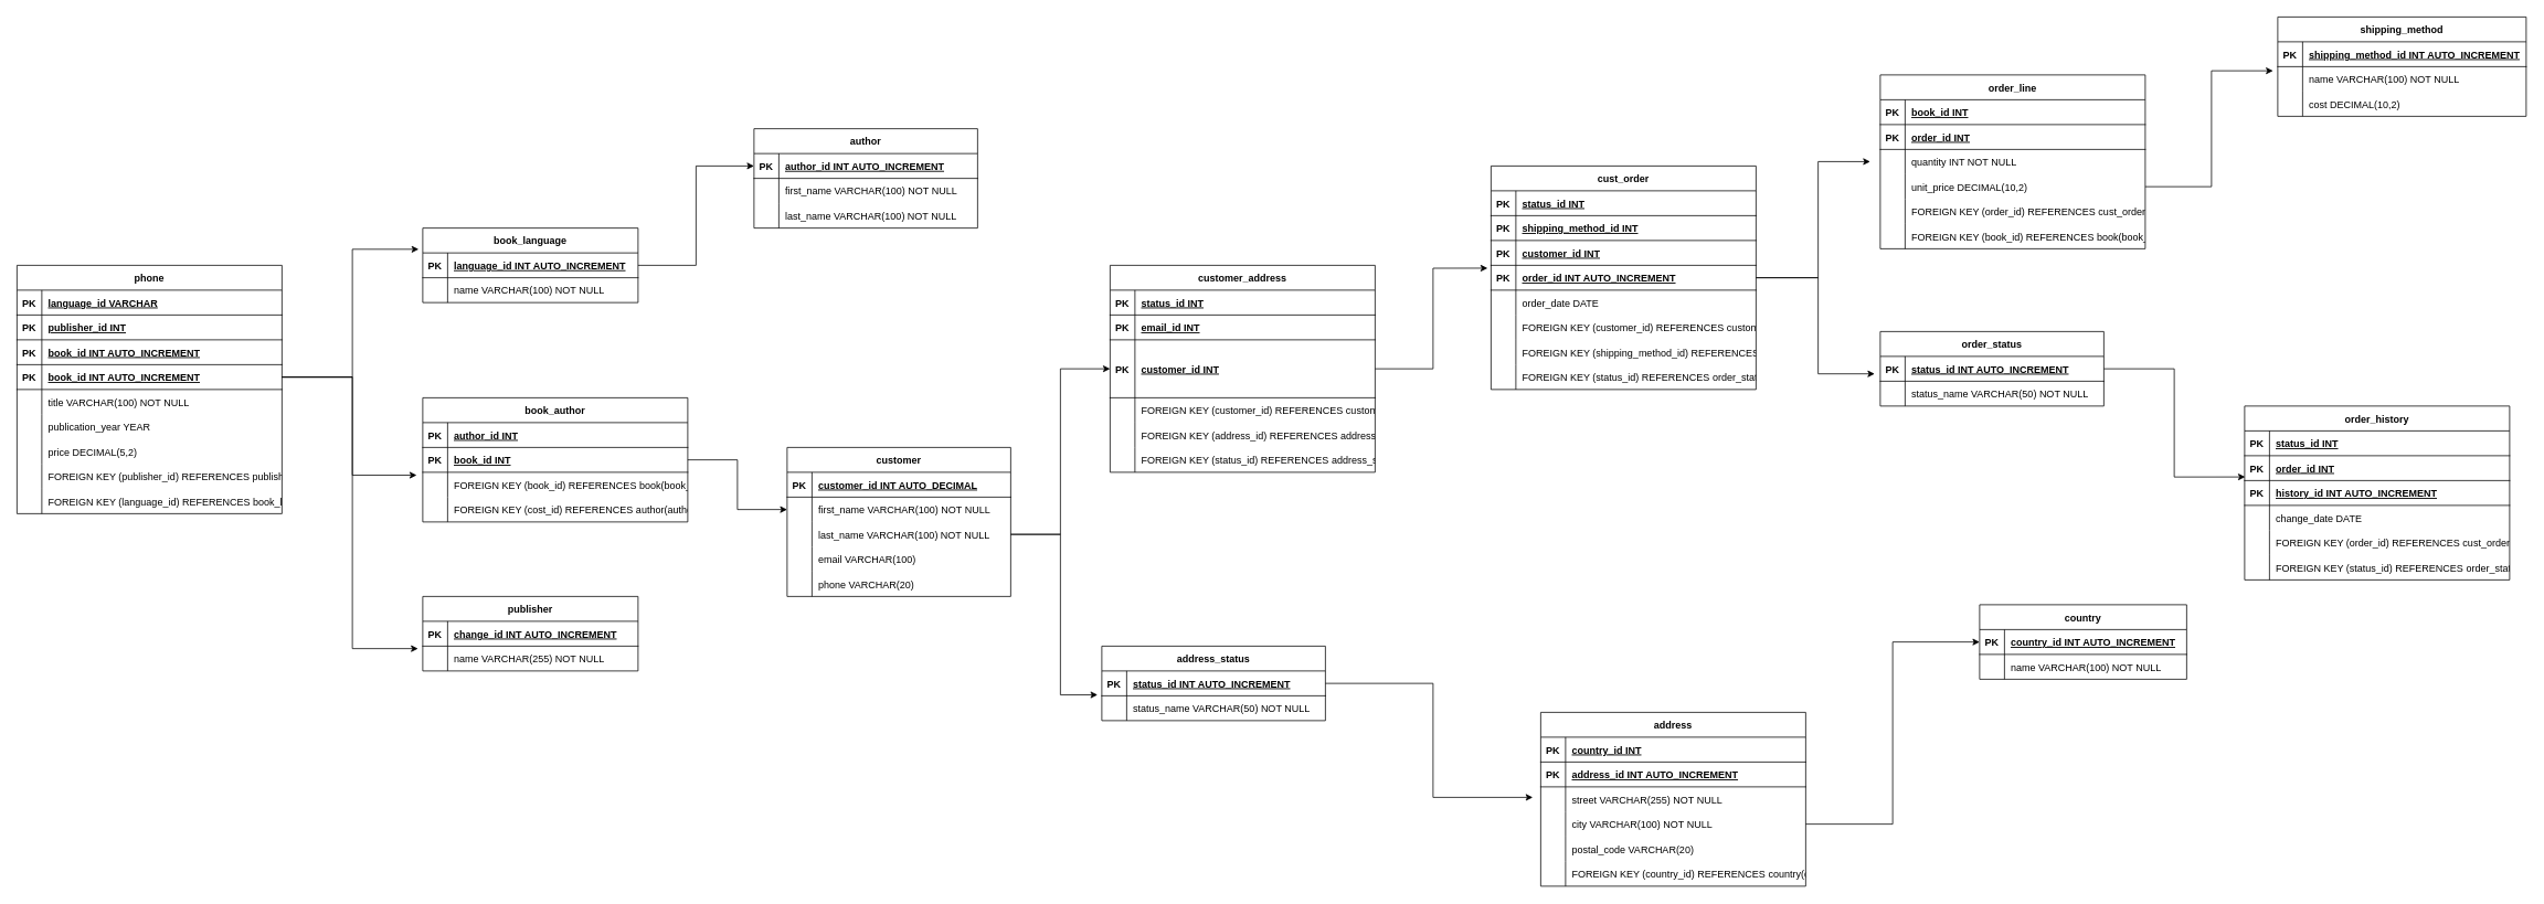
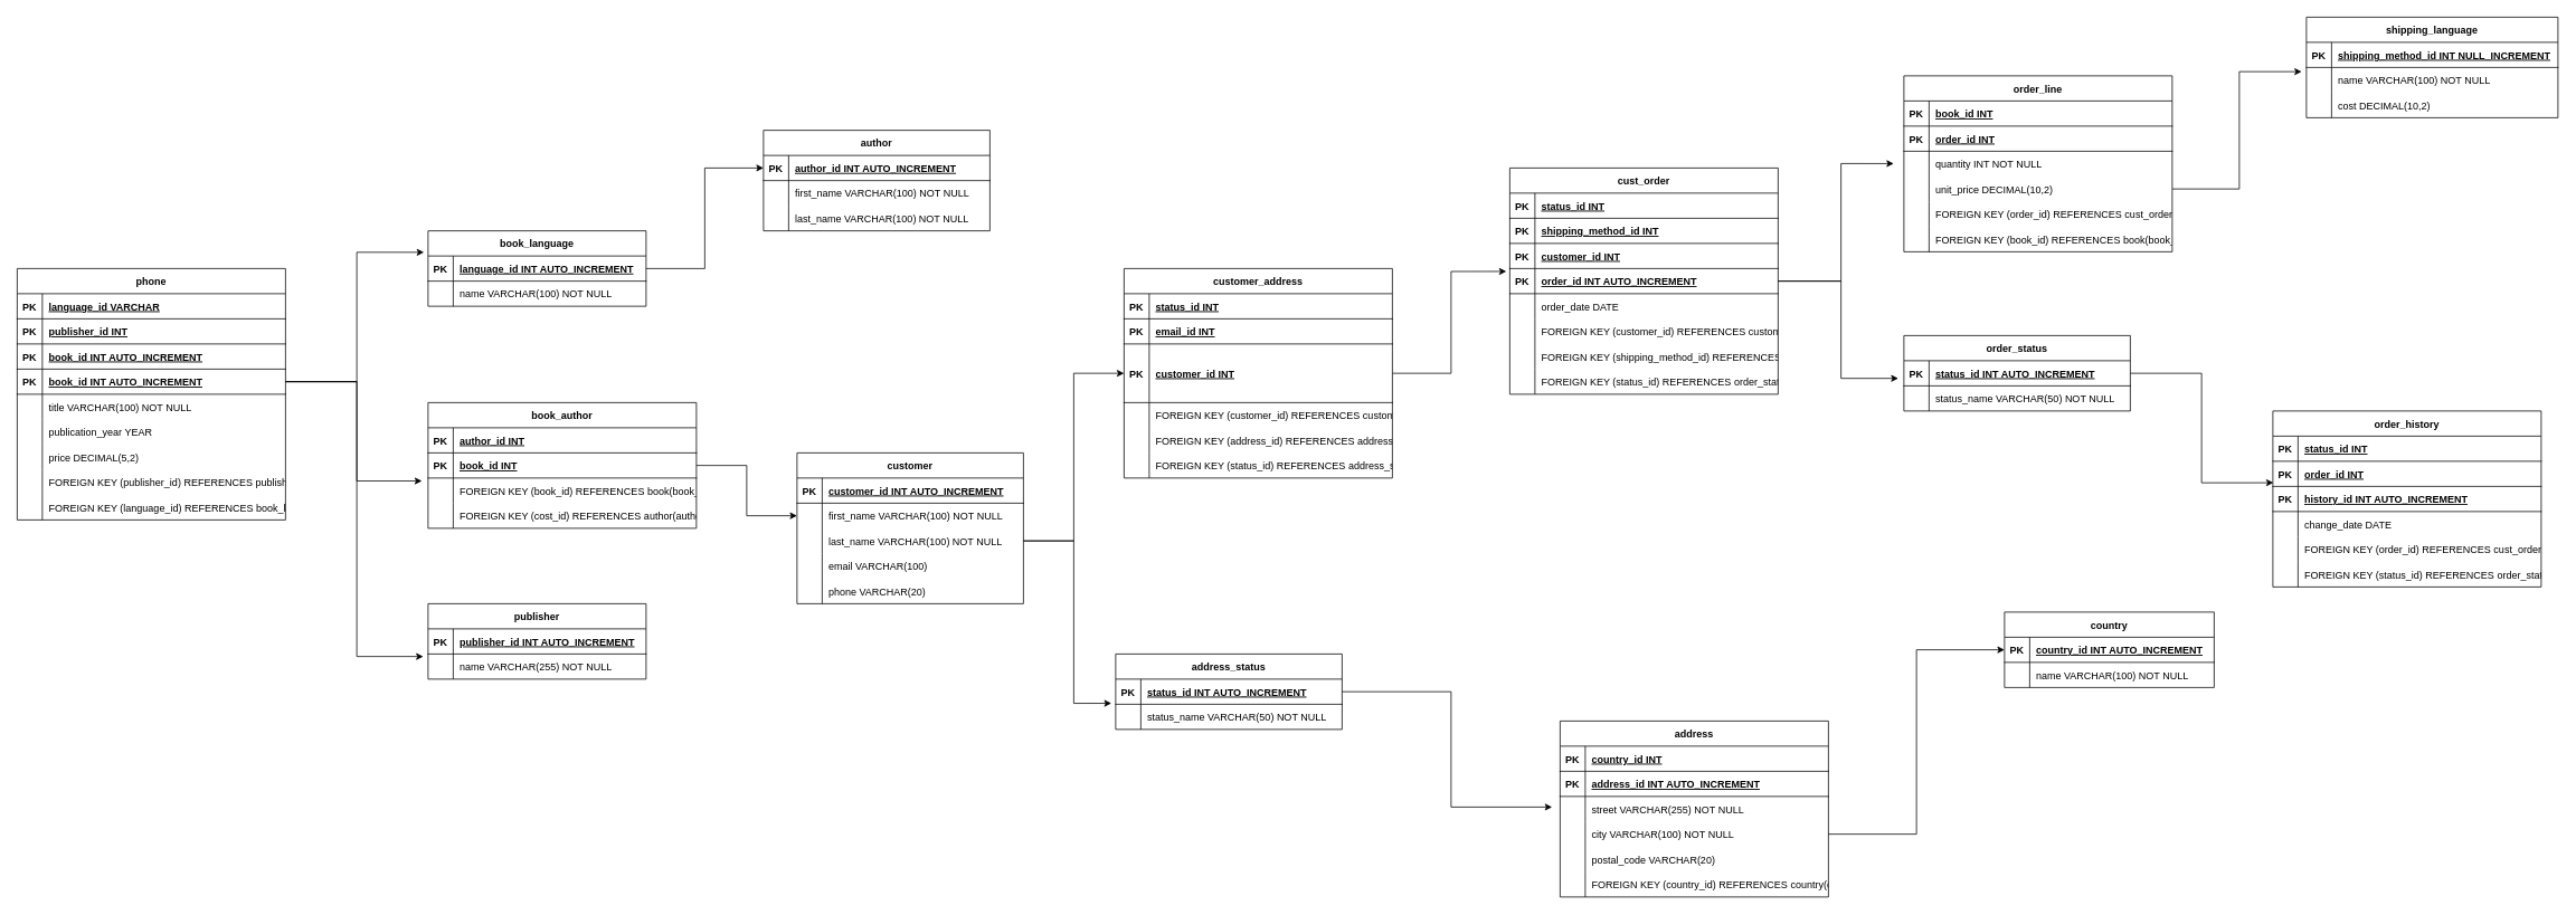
- <mxCell id="135" value="shipping_method" style="shape=table;startSize=30;container=1;collapsible=1;childLayout=tableLayout;fixedRows=1;rowLines=0;fontStyle=1;align=center;resizeLast=1;" vertex="1" parent="1"><mxGeometry x="2750" y="20" width="300" height="120" as="geometry" /></mxCell>
+ <mxCell id="135" value="shipping_language" style="shape=table;startSize=30;container=1;collapsible=1;childLayout=tableLayout;fixedRows=1;rowLines=0;fontStyle=1;align=center;resizeLast=1;" vertex="1" parent="1"><mxGeometry x="2750" y="20" width="300" height="120" as="geometry" /></mxCell>
- <mxCell id="138" value="shipping_method_id INT AUTO_INCREMENT " style="shape=partialRectangle;overflow=hidden;connectable=0;fillColor=none;align=left;strokeColor=inherit;top=0;left=0;bottom=0;right=0;spacingLeft=6;fontStyle=5;" vertex="1" parent="136"><mxGeometry x="30" width="270" height="30" as="geometry"><mxRectangle width="270" height="30" as="alternateBounds" /></mxGeometry></mxCell>
+ <mxCell id="138" value="shipping_method_id INT NULL_INCREMENT " style="shape=partialRectangle;overflow=hidden;connectable=0;fillColor=none;align=left;strokeColor=inherit;top=0;left=0;bottom=0;right=0;spacingLeft=6;fontStyle=5;" vertex="1" parent="136"><mxGeometry x="30" width="270" height="30" as="geometry"><mxRectangle width="270" height="30" as="alternateBounds" /></mxGeometry></mxCell>
- <mxCell id="38" value="customer_id INT AUTO_DECIMAL " style="shape=partialRectangle;overflow=hidden;connectable=0;fillColor=none;align=left;strokeColor=inherit;top=0;left=0;bottom=0;right=0;spacingLeft=6;fontStyle=5;" vertex="1" parent="36"><mxGeometry x="30" width="240" height="30" as="geometry"><mxRectangle width="240" height="30" as="alternateBounds" /></mxGeometry></mxCell>
+ <mxCell id="38" value="customer_id INT AUTO_INCREMENT " style="shape=partialRectangle;overflow=hidden;connectable=0;fillColor=none;align=left;strokeColor=inherit;top=0;left=0;bottom=0;right=0;spacingLeft=6;fontStyle=5;" vertex="1" parent="36"><mxGeometry x="30" width="240" height="30" as="geometry"><mxRectangle width="240" height="30" as="alternateBounds" /></mxGeometry></mxCell>
- <mxCell id="80" value="change_id INT AUTO_INCREMENT " style="shape=partialRectangle;overflow=hidden;connectable=0;fillColor=none;align=left;strokeColor=inherit;top=0;left=0;bottom=0;right=0;spacingLeft=6;fontStyle=5;" vertex="1" parent="78"><mxGeometry x="30" width="230" height="30" as="geometry"><mxRectangle width="230" height="30" as="alternateBounds" /></mxGeometry></mxCell>
+ <mxCell id="80" value="publisher_id INT AUTO_INCREMENT " style="shape=partialRectangle;overflow=hidden;connectable=0;fillColor=none;align=left;strokeColor=inherit;top=0;left=0;bottom=0;right=0;spacingLeft=6;fontStyle=5;" vertex="1" parent="78"><mxGeometry x="30" width="230" height="30" as="geometry"><mxRectangle width="230" height="30" as="alternateBounds" /></mxGeometry></mxCell>
